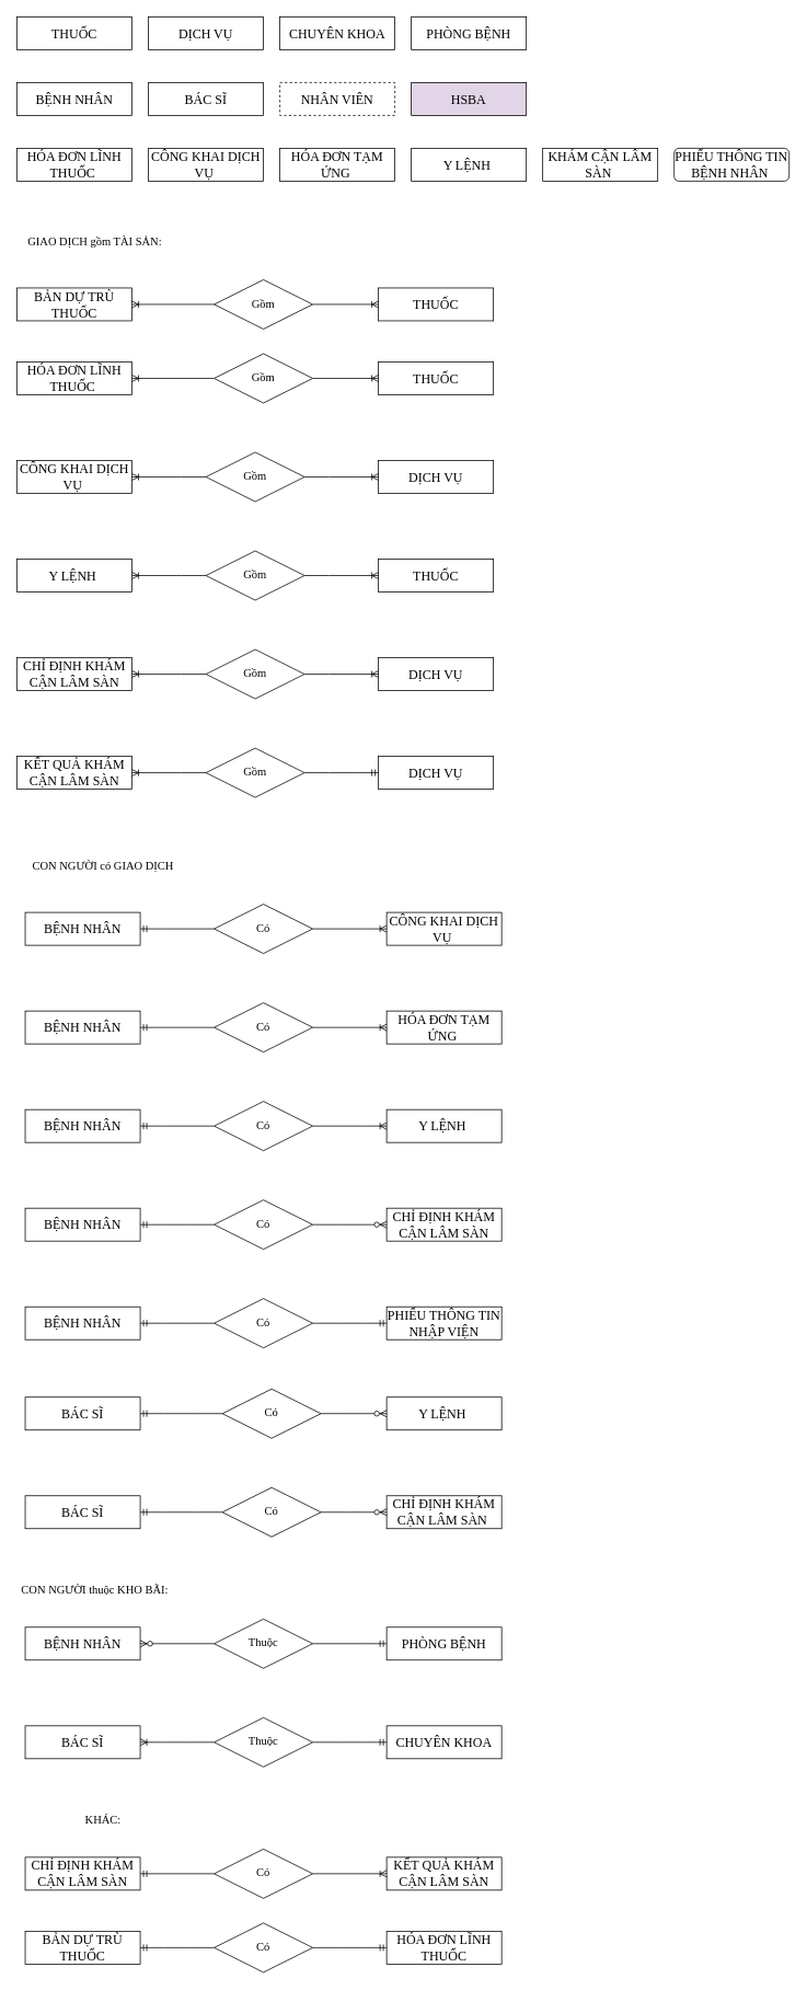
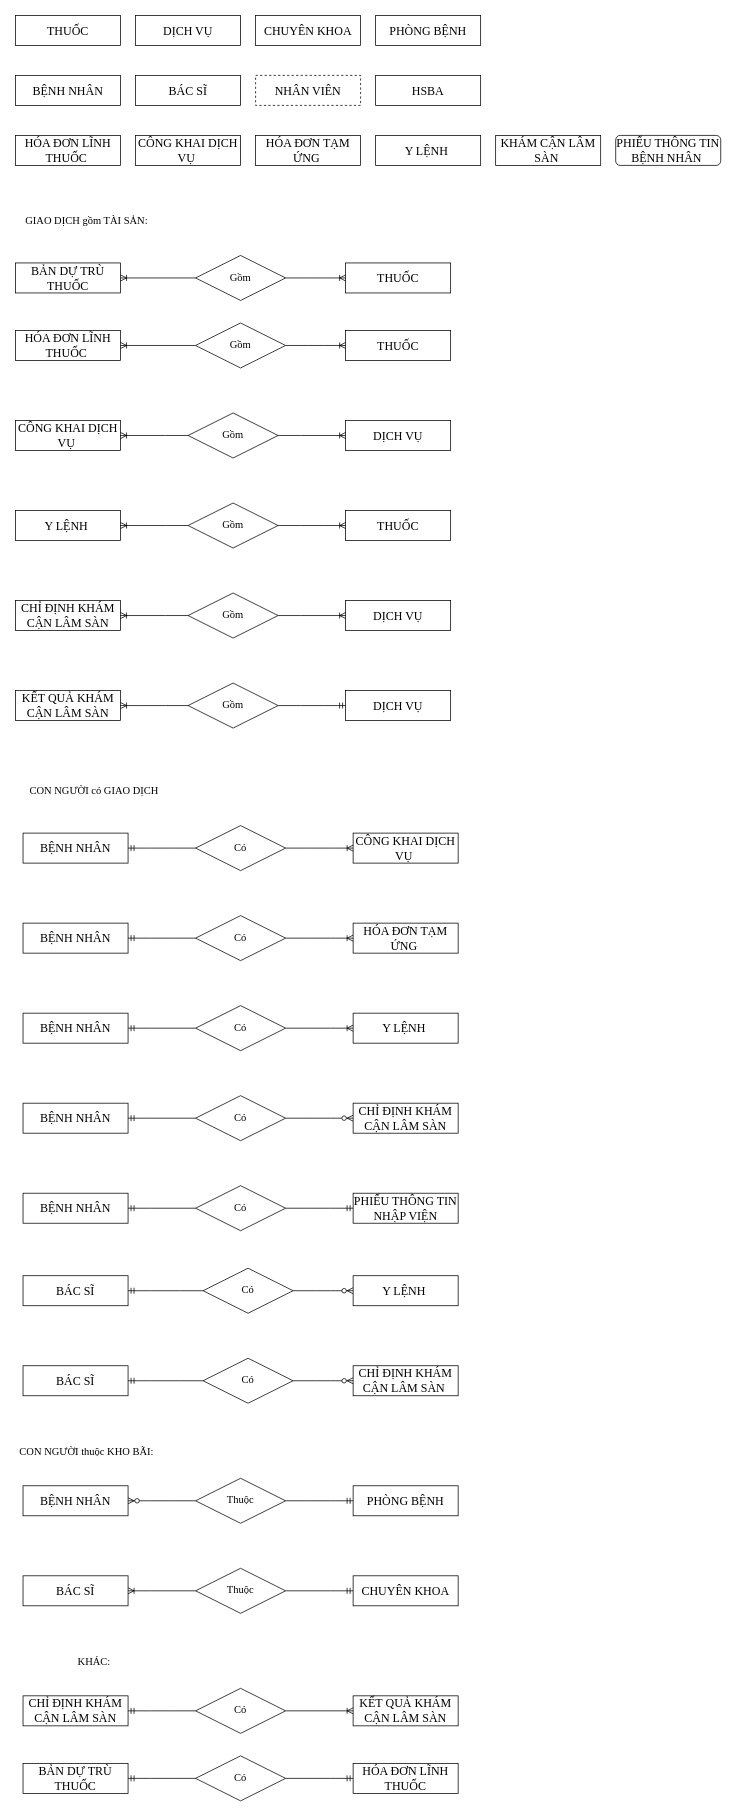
- <mxCell id="10" value="&lt;font face=&quot;Times New Roman&quot; size=&quot;3&quot;&gt;HSBA&lt;/font&gt;" style="rounded=0;whiteSpace=wrap;html=1;fillColor=#e1d5e7;" parent="1" vertex="1"><mxGeometry x="500" y="100" width="140" height="40" as="geometry" /></mxCell>
+ <mxCell id="10" value="&lt;font face=&quot;Times New Roman&quot; size=&quot;3&quot;&gt;HSBA&lt;/font&gt;" style="rounded=0;whiteSpace=wrap;html=1;" parent="1" vertex="1"><mxGeometry x="500" y="100" width="140" height="40" as="geometry" /></mxCell>
